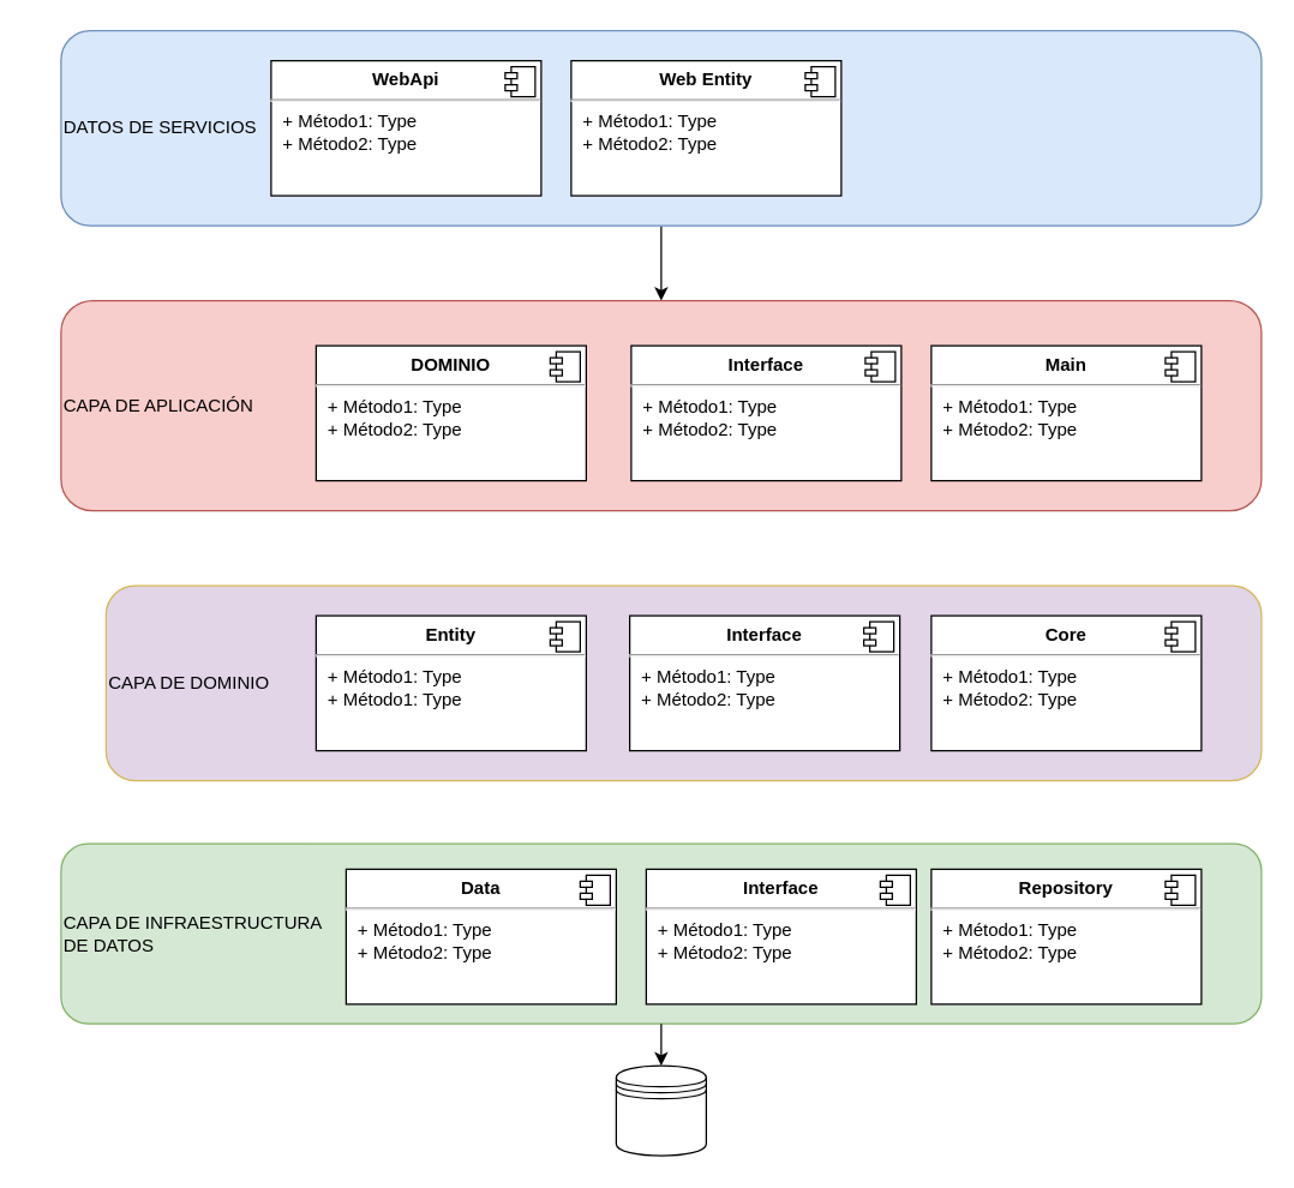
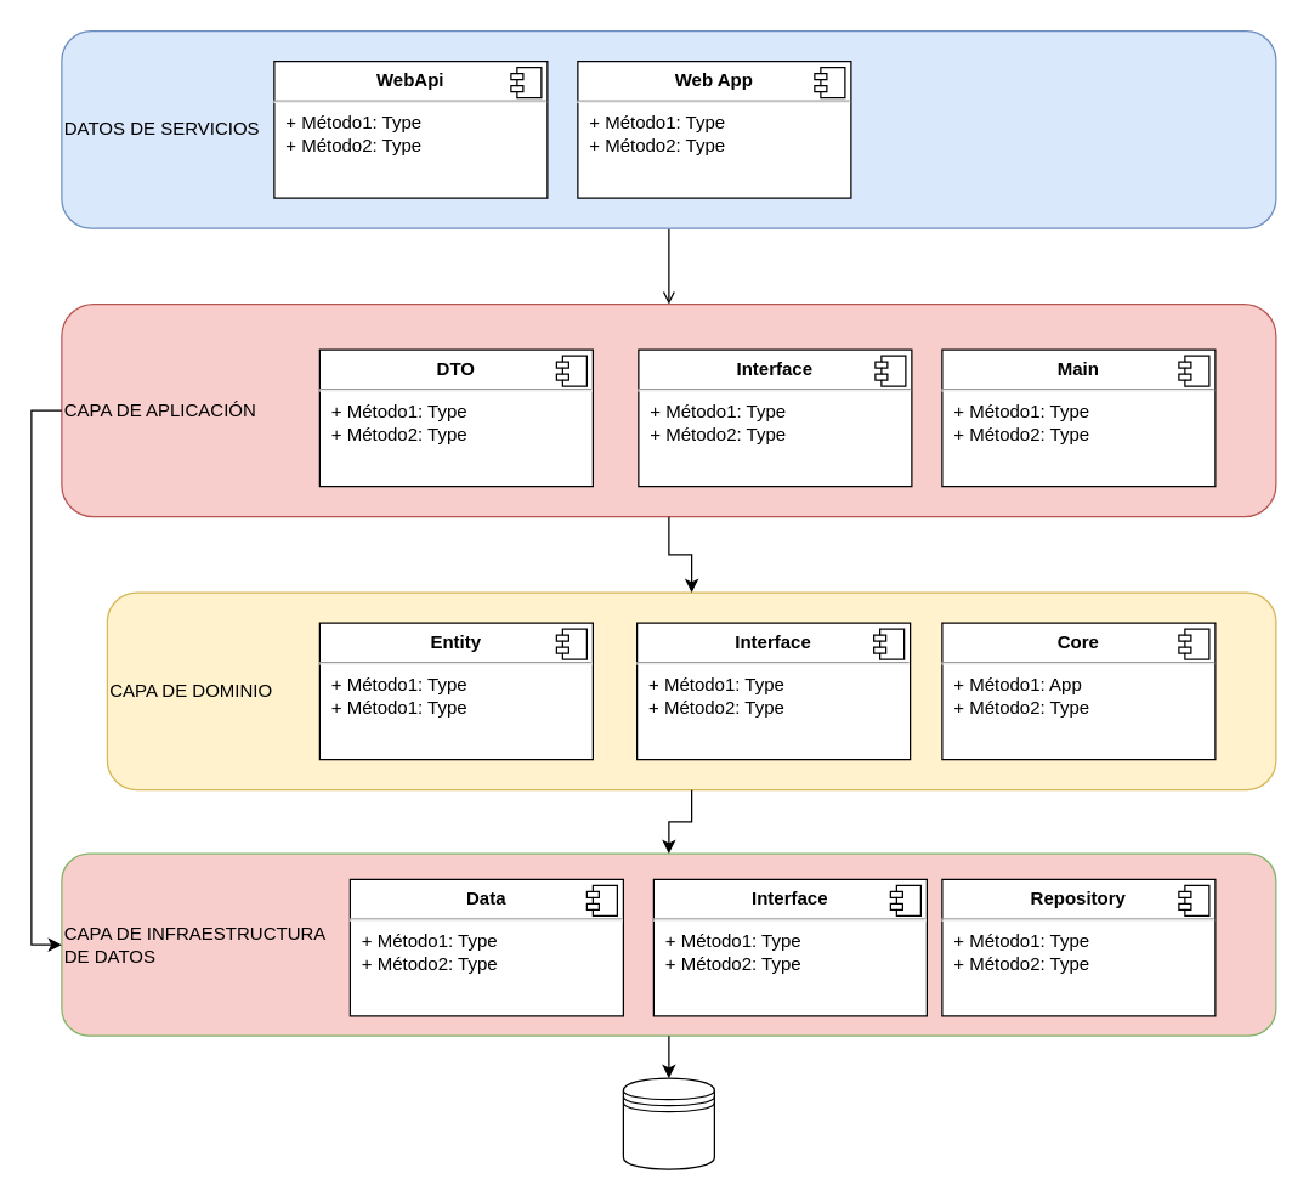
- <mxCell id="6" value="&lt;p style=&quot;margin:0px;margin-top:6px;text-align:center;&quot;&gt;&lt;b&gt;Web Entity&lt;/b&gt;&lt;/p&gt;&lt;hr&gt;&lt;p style=&quot;margin:0px;margin-left:8px;&quot;&gt;+ Método1: Type&lt;br&gt;+ Método2: Type&lt;/p&gt;" style="align=left;overflow=fill;html=1;dropTarget=0;whiteSpace=wrap;" vertex="1" parent="1"><mxGeometry x="380" y="40" width="180" height="90" as="geometry" /></mxCell>
+ <mxCell id="6" value="&lt;p style=&quot;margin:0px;margin-top:6px;text-align:center;&quot;&gt;&lt;b&gt;Web App&lt;/b&gt;&lt;/p&gt;&lt;hr&gt;&lt;p style=&quot;margin:0px;margin-left:8px;&quot;&gt;+ Método1: Type&lt;br&gt;+ Método2: Type&lt;/p&gt;" style="align=left;overflow=fill;html=1;dropTarget=0;whiteSpace=wrap;" vertex="1" parent="1"><mxGeometry x="380" y="40" width="180" height="90" as="geometry" /></mxCell>
- <mxCell id="2" style="edgeStyle=orthogonalEdgeStyle;rounded=0;orthogonalLoop=1;jettySize=auto;html=1;entryX=0.5;entryY=0;entryDx=0;entryDy=0;" edge="1" parent="1" source="3" target="25"><mxGeometry relative="1" as="geometry" /></mxCell>
+ <mxCell id="2" style="edgeStyle=orthogonalEdgeStyle;rounded=0;orthogonalLoop=1;jettySize=auto;html=1;entryX=0.5;entryY=0;entryDx=0;entryDy=0;endArrow=open;" edge="1" parent="1" source="3" target="25"><mxGeometry relative="1" as="geometry" /></mxCell>
- <mxCell id="26" value="&lt;p style=&quot;margin:0px;margin-top:6px;text-align:center;&quot;&gt;&lt;b&gt;DOMINIO&lt;/b&gt;&lt;/p&gt;&lt;hr&gt;&lt;p style=&quot;margin:0px;margin-left:8px;&quot;&gt;+ Método1: Type&lt;br&gt;+ Método2: Type&lt;/p&gt;" style="align=left;overflow=fill;html=1;dropTarget=0;whiteSpace=wrap;" vertex="1" parent="24"><mxGeometry x="170" y="30" width="180" height="90" as="geometry" /></mxCell>
+ <mxCell id="26" value="&lt;p style=&quot;margin:0px;margin-top:6px;text-align:center;&quot;&gt;&lt;b&gt;DTO&lt;/b&gt;&lt;/p&gt;&lt;hr&gt;&lt;p style=&quot;margin:0px;margin-left:8px;&quot;&gt;+ Método1: Type&lt;br&gt;+ Método2: Type&lt;/p&gt;" style="align=left;overflow=fill;html=1;dropTarget=0;whiteSpace=wrap;" vertex="1" parent="24"><mxGeometry x="170" y="30" width="180" height="90" as="geometry" /></mxCell>
+ <mxCell id="32" style="edgeStyle=orthogonalEdgeStyle;rounded=0;orthogonalLoop=1;jettySize=auto;html=1;entryX=0.5;entryY=0;entryDx=0;entryDy=0;" edge="1" parent="1" source="25" target="17"><mxGeometry relative="1" as="geometry" /></mxCell>
- <mxCell id="22" value="&lt;p style=&quot;margin:0px;margin-top:6px;text-align:center;&quot;&gt;&lt;b&gt;Core&lt;/b&gt;&lt;/p&gt;&lt;hr&gt;&lt;p style=&quot;margin:0px;margin-left:8px;&quot;&gt;+ Método1: Type&lt;br&gt;+ Método2: Type&lt;/p&gt;" style="align=left;overflow=fill;html=1;dropTarget=0;whiteSpace=wrap;" vertex="1" parent="16"><mxGeometry x="550" y="20" width="180" height="90" as="geometry" /></mxCell>
+ <mxCell id="22" value="&lt;p style=&quot;margin:0px;margin-top:6px;text-align:center;&quot;&gt;&lt;b&gt;Core&lt;/b&gt;&lt;/p&gt;&lt;hr&gt;&lt;p style=&quot;margin:0px;margin-left:8px;&quot;&gt;+ Método1: App&lt;br&gt;+ Método2: Type&lt;/p&gt;" style="align=left;overflow=fill;html=1;dropTarget=0;whiteSpace=wrap;" vertex="1" parent="16"><mxGeometry x="550" y="20" width="180" height="90" as="geometry" /></mxCell>
+ <mxCell id="34" style="edgeStyle=orthogonalEdgeStyle;rounded=0;orthogonalLoop=1;jettySize=auto;html=1;entryX=0;entryY=0.5;entryDx=0;entryDy=0;" edge="1" parent="1" source="25" target="9"><mxGeometry relative="1" as="geometry"><Array as="points"><mxPoint x="20" y="270" /><mxPoint x="20" y="622" /></Array></mxGeometry></mxCell>
- <mxCell id="17" value="CAPA DE DOMINIO" style="rounded=1;whiteSpace=wrap;html=1;align=left;fillColor=#e1d5e7;strokeColor=#d6b656;" vertex="1" parent="16"><mxGeometry width="770" height="130" as="geometry" /></mxCell>
+ <mxCell id="17" value="CAPA DE DOMINIO" style="rounded=1;whiteSpace=wrap;html=1;align=left;fillColor=#fff2cc;strokeColor=#d6b656;" vertex="1" parent="16"><mxGeometry width="770" height="130" as="geometry" /></mxCell>
+ <mxCell id="33" style="edgeStyle=orthogonalEdgeStyle;rounded=0;orthogonalLoop=1;jettySize=auto;html=1;entryX=0.5;entryY=0;entryDx=0;entryDy=0;" edge="1" parent="1" source="17" target="9"><mxGeometry relative="1" as="geometry" /></mxCell>
- <mxCell id="9" value="CAPA DE INFRAESTRUCTURA&lt;br&gt;DE DATOS" style="rounded=1;whiteSpace=wrap;html=1;align=left;fillColor=#d5e8d4;strokeColor=#82b366;" vertex="1" parent="8"><mxGeometry y="-10" width="800" height="120" as="geometry" /></mxCell>
+ <mxCell id="9" value="CAPA DE INFRAESTRUCTURA&lt;br&gt;DE DATOS" style="rounded=1;whiteSpace=wrap;html=1;align=left;fillColor=#f8cecc;strokeColor=#82b366;" vertex="1" parent="8"><mxGeometry y="-10" width="800" height="120" as="geometry" /></mxCell>
